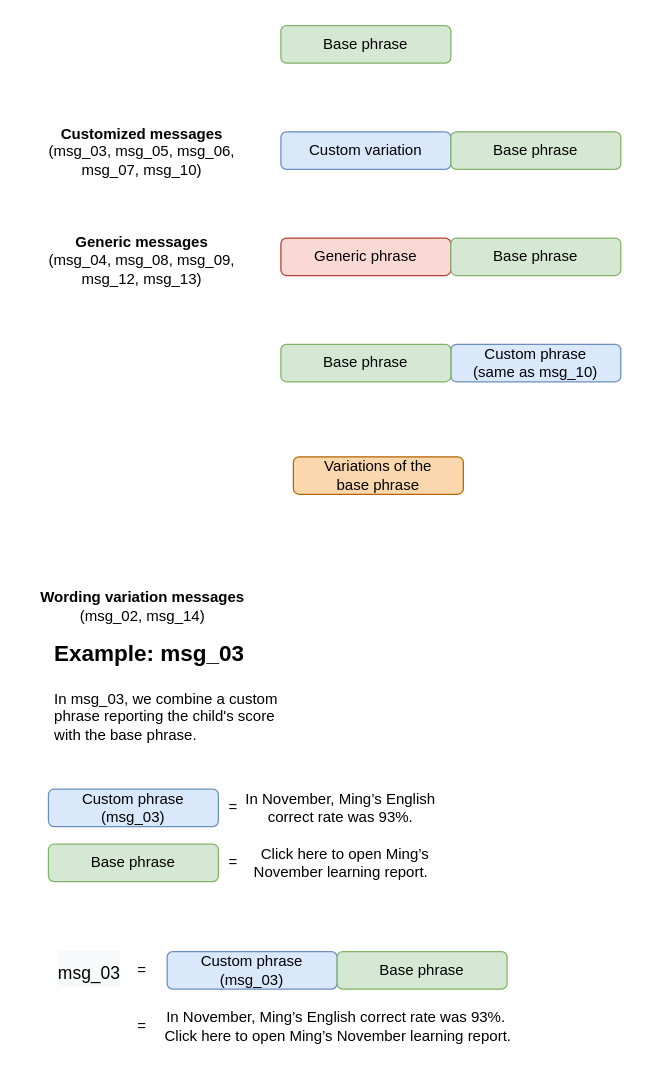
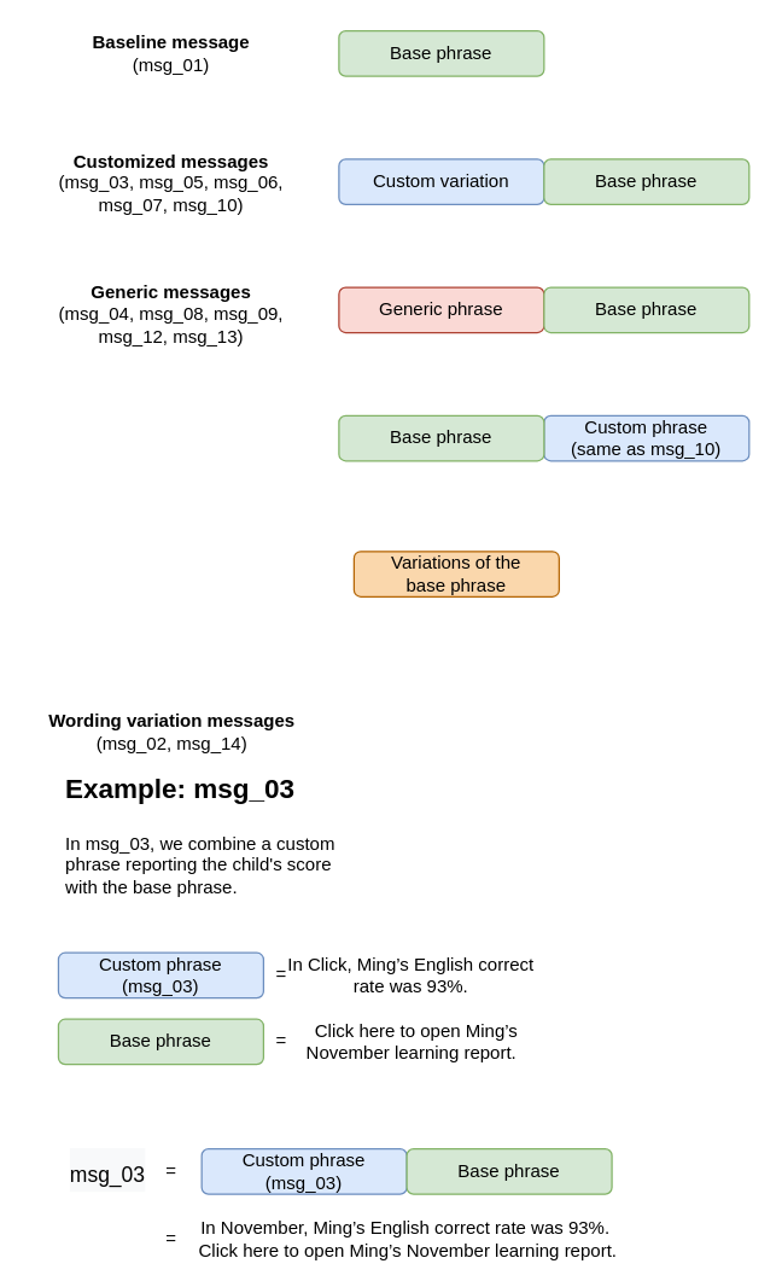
+ <mxCell id="3" value="&lt;b&gt;Baseline message&lt;/b&gt;&lt;br&gt;(msg_01)" style="text;html=1;strokeColor=none;fillColor=none;align=center;verticalAlign=middle;whiteSpace=wrap;rounded=0;" vertex="1" parent="1"><mxGeometry x="58" y="25" width="110" height="20" as="geometry" /></mxCell>
- <mxCell id="23" value="&lt;div&gt;In November, Ming’s English correct rate was 93%.&lt;/div&gt;" style="text;html=1;strokeColor=none;fillColor=none;align=center;verticalAlign=middle;whiteSpace=wrap;rounded=0;" vertex="1" parent="22"><mxGeometry x="149" y="5" width="170" height="20" as="geometry" /></mxCell>
+ <mxCell id="23" value="&lt;div&gt;In Click, Ming’s English correct rate was 93%.&lt;/div&gt;" style="text;html=1;strokeColor=none;fillColor=none;align=center;verticalAlign=middle;whiteSpace=wrap;rounded=0;" vertex="1" parent="22"><mxGeometry x="149" y="5" width="170" height="20" as="geometry" /></mxCell>
